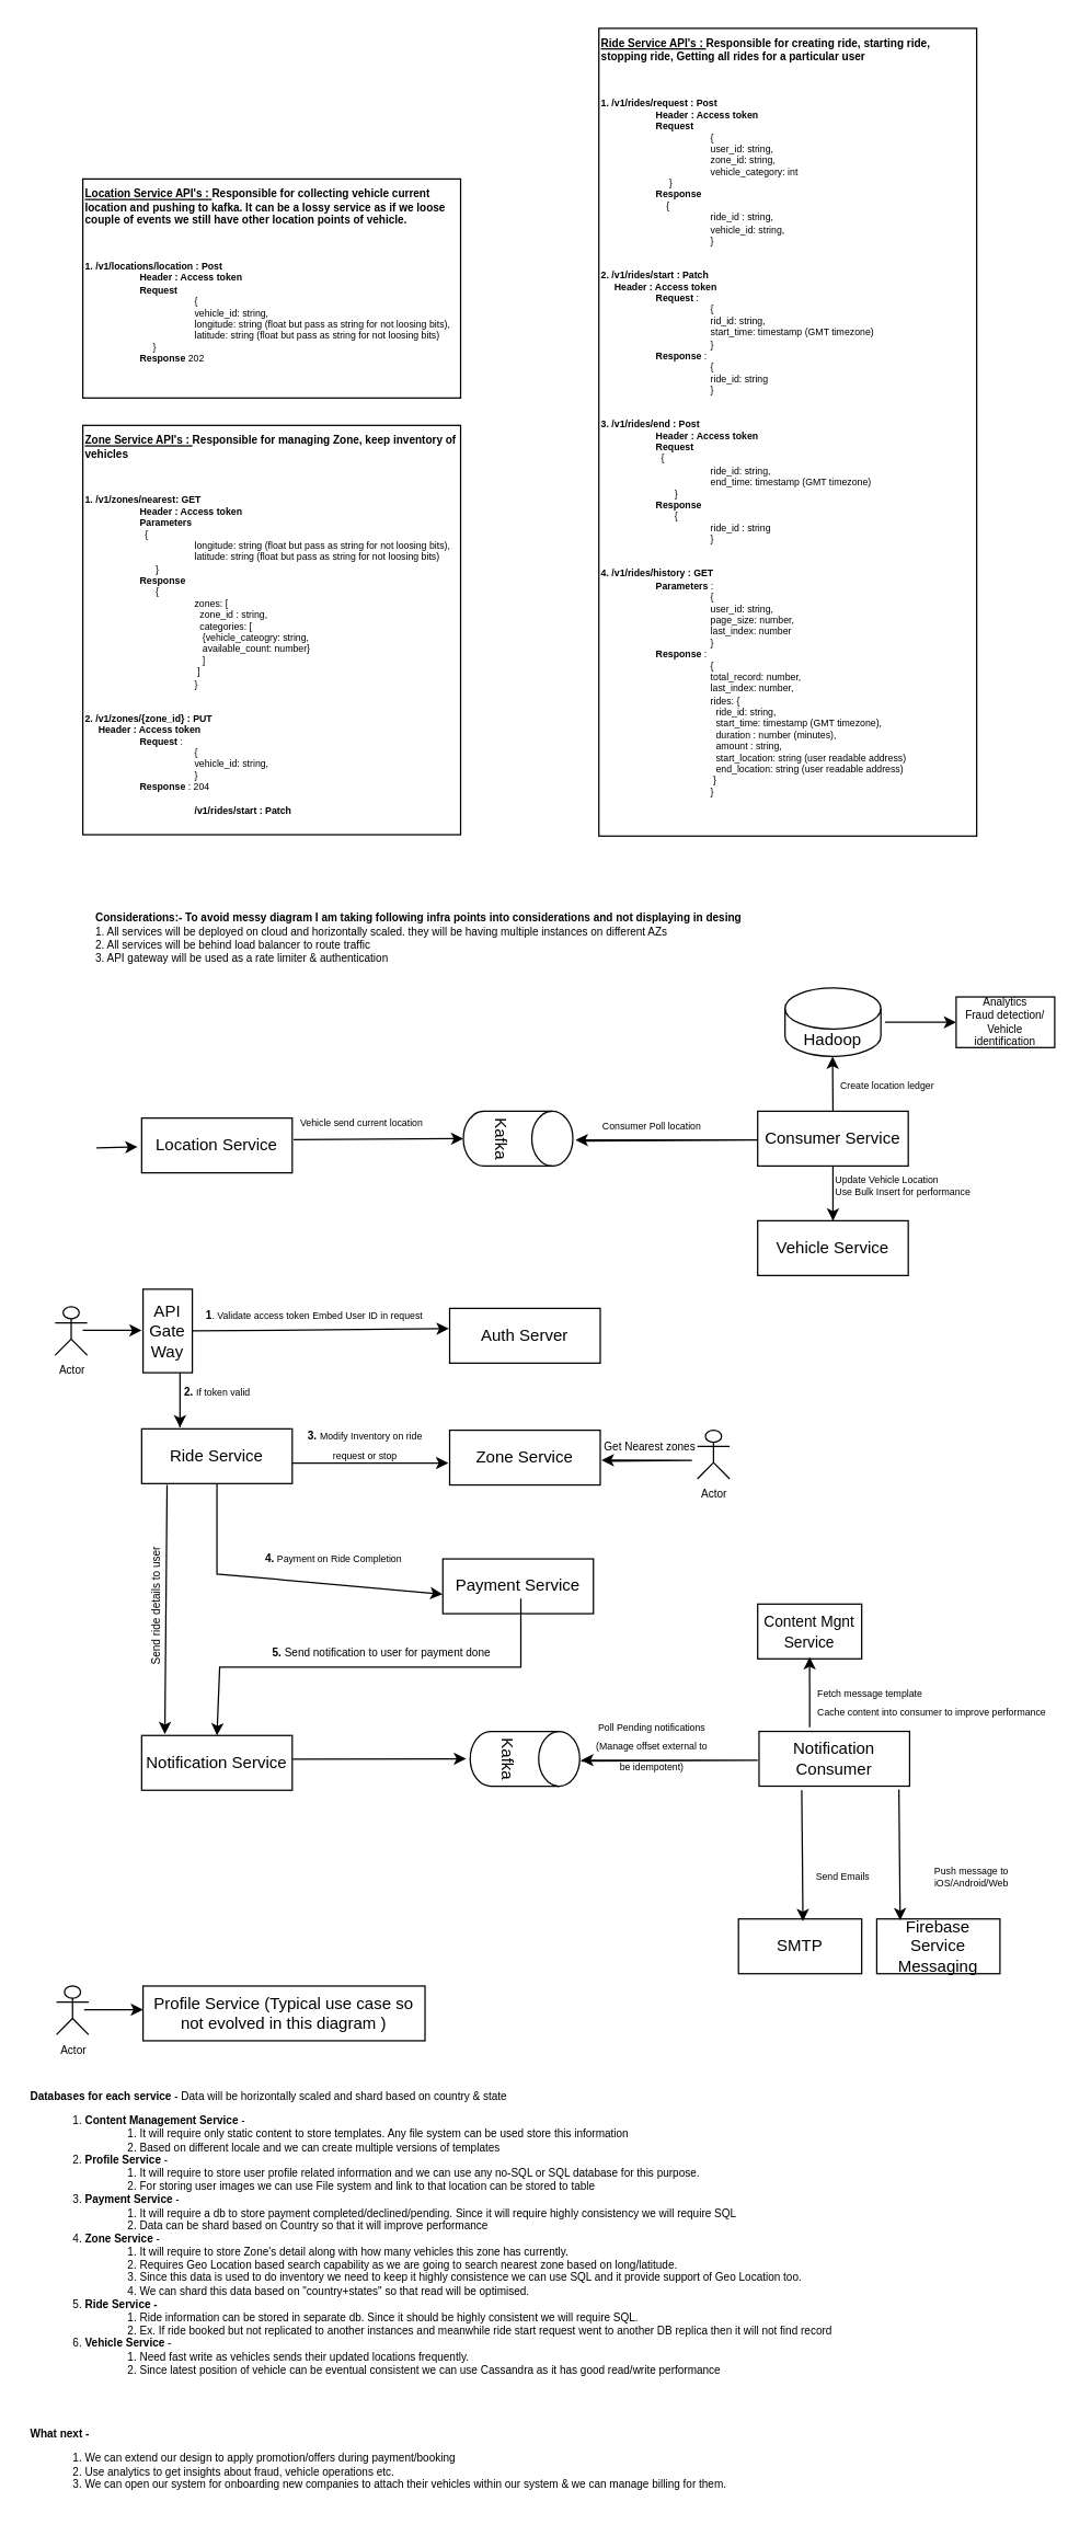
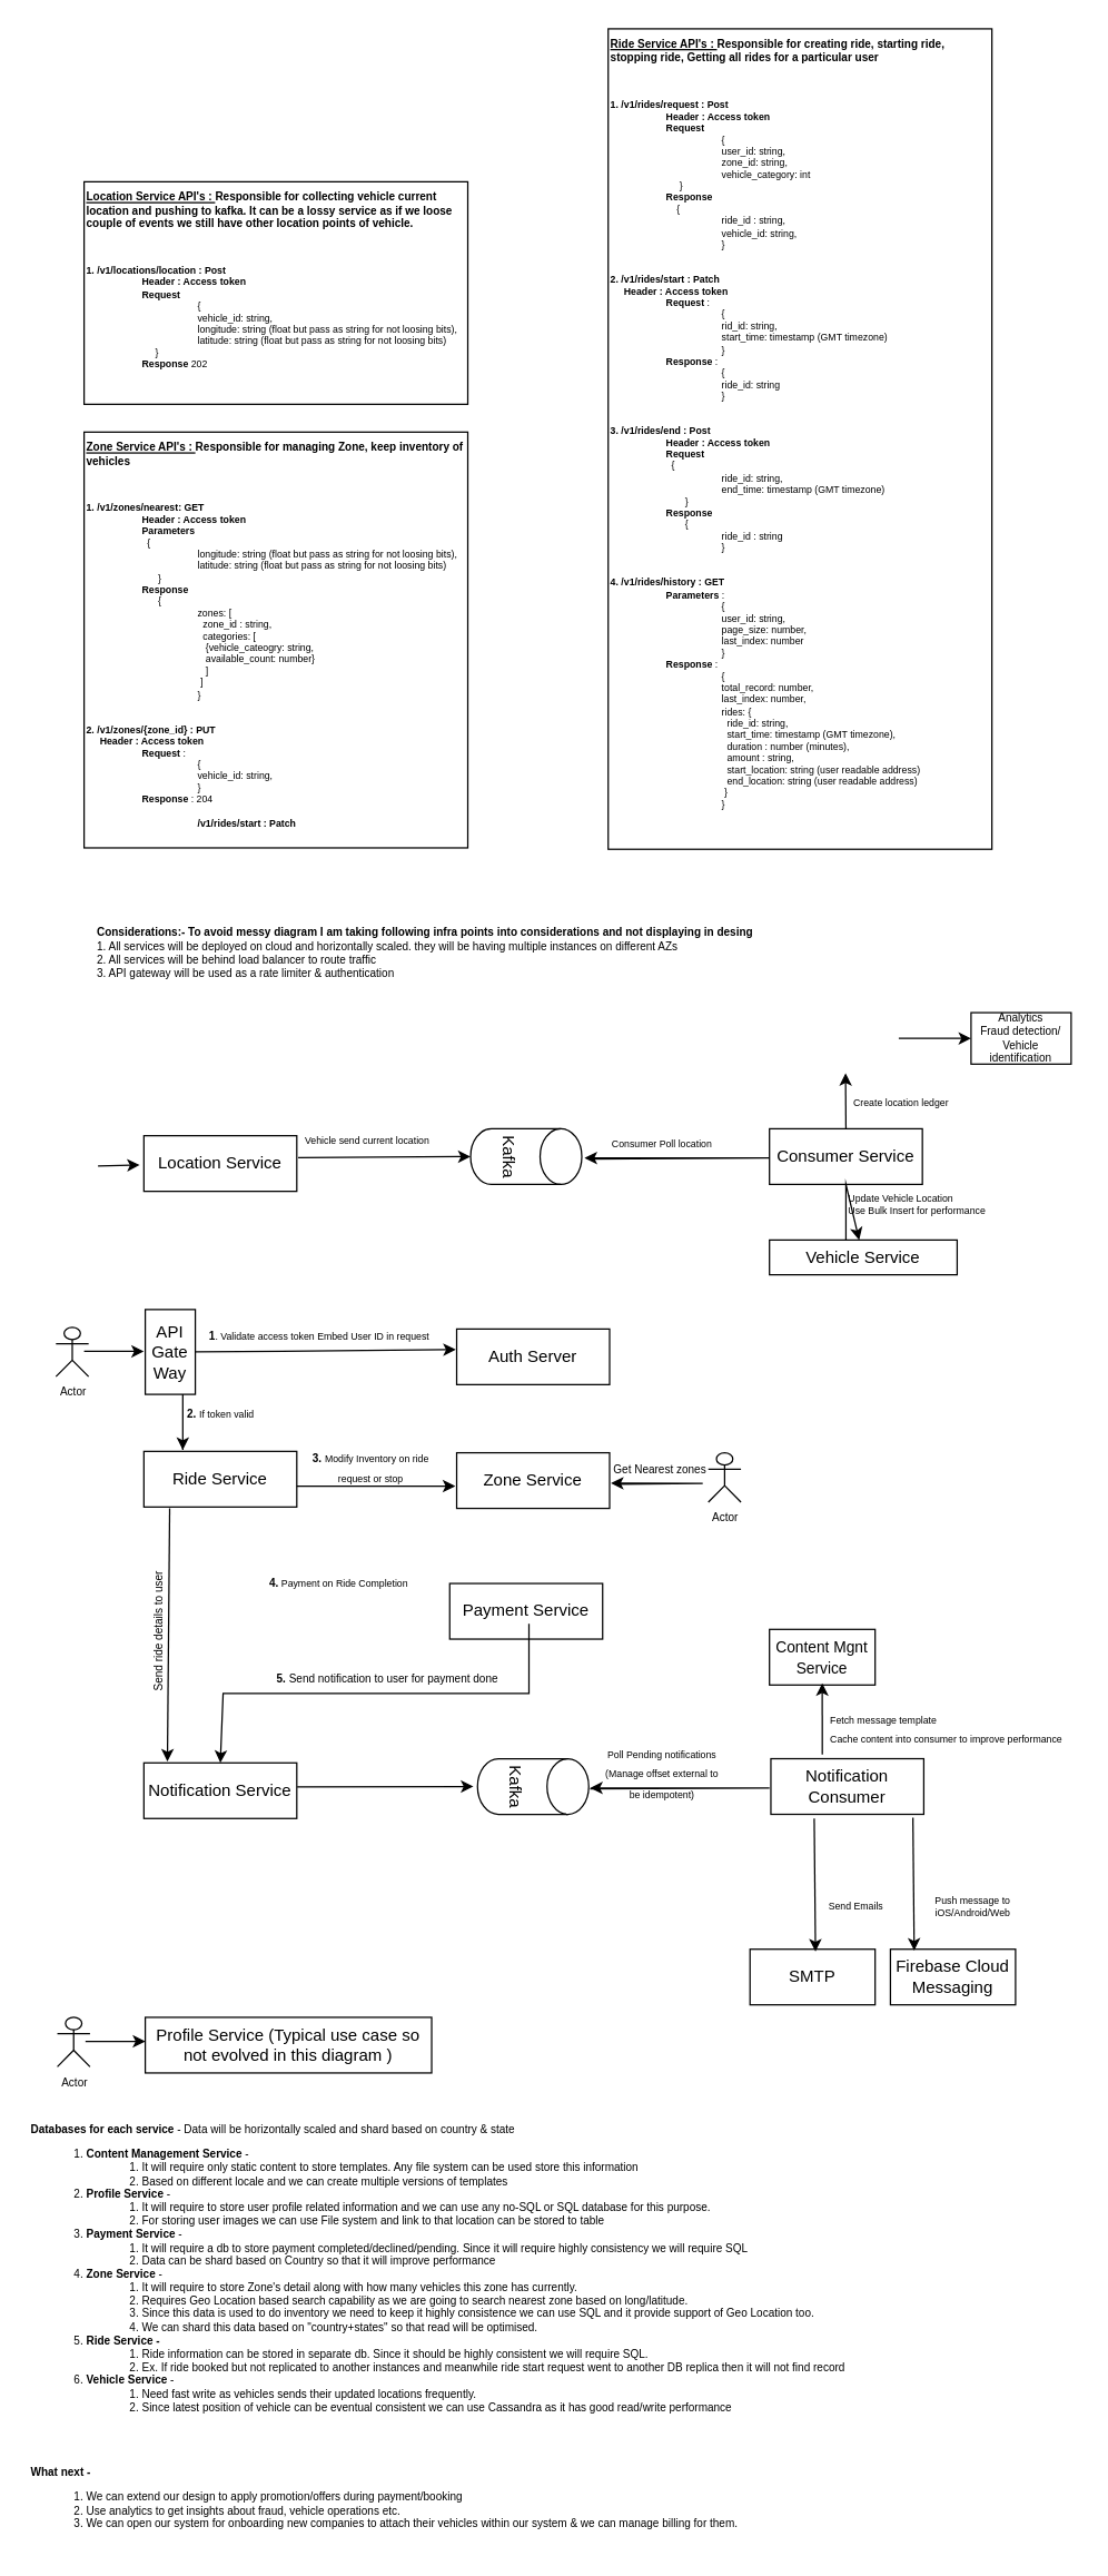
- <mxCell id="53" value="Hadoop" style="shape=cylinder3;whiteSpace=wrap;html=1;boundedLbl=1;backgroundOutline=1;size=15;" vertex="1" parent="49"><mxGeometry x="533.25" width="70" height="50" as="geometry" /></mxCell>
- <mxCell id="51" value="Vehicle Service" style="rounded=0;whiteSpace=wrap;html=1;flipV=0;flipH=1;" vertex="1" parent="49"><mxGeometry x="513.25" y="170" width="110" height="40" as="geometry" /></mxCell>
+ <mxCell id="51" value="Vehicle Service" style="rounded=0;whiteSpace=wrap;html=1;flipV=0;flipH=1;" vertex="1" parent="49"><mxGeometry x="513.25" y="170" width="135" height="25" as="geometry" /></mxCell>
- <mxCell id="17" value="" style="endArrow=classic;html=1;rounded=0;fontSize=7;exitX=0.5;exitY=1;exitDx=0;exitDy=0;entryX=-0.002;entryY=0.644;entryDx=0;entryDy=0;entryPerimeter=0;" edge="1" parent="11" source="13" target="14"><mxGeometry width="50" height="50" relative="1" as="geometry"><mxPoint x="143.25" y="212" as="sourcePoint" /><mxPoint x="118.25" y="192" as="targetPoint" /><Array as="points"><mxPoint x="118.25" y="208" /></Array></mxGeometry></mxCell>
- <mxCell id="30" value="Push message to &lt;br&gt;iOS/Android/Web" style="text;html=1;align=center;verticalAlign=middle;resizable=0;points=[];autosize=1;strokeColor=none;fillColor=none;fontSize=7;" vertex="1" parent="11"><mxGeometry x="634.25" y="420" width="70" height="20" as="geometry" /></mxCell>
+ <mxCell id="30" value="Push message to &lt;br&gt;iOS/Android/Web" style="text;html=1;align=center;verticalAlign=middle;resizable=0;points=[];autosize=1;strokeColor=none;fillColor=none;fontSize=7;" vertex="1" parent="11"><mxGeometry x="624.25" y="420" width="70" height="20" as="geometry" /></mxCell>
- <mxCell id="26" value="Firebase Service Messaging" style="rounded=0;whiteSpace=wrap;html=1;" vertex="1" parent="11"><mxGeometry x="600.25" y="460" width="90" height="40" as="geometry" /></mxCell>
+ <mxCell id="26" value="Firebase Cloud Messaging" style="rounded=0;whiteSpace=wrap;html=1;" vertex="1" parent="11"><mxGeometry x="600.25" y="460" width="90" height="40" as="geometry" /></mxCell>
